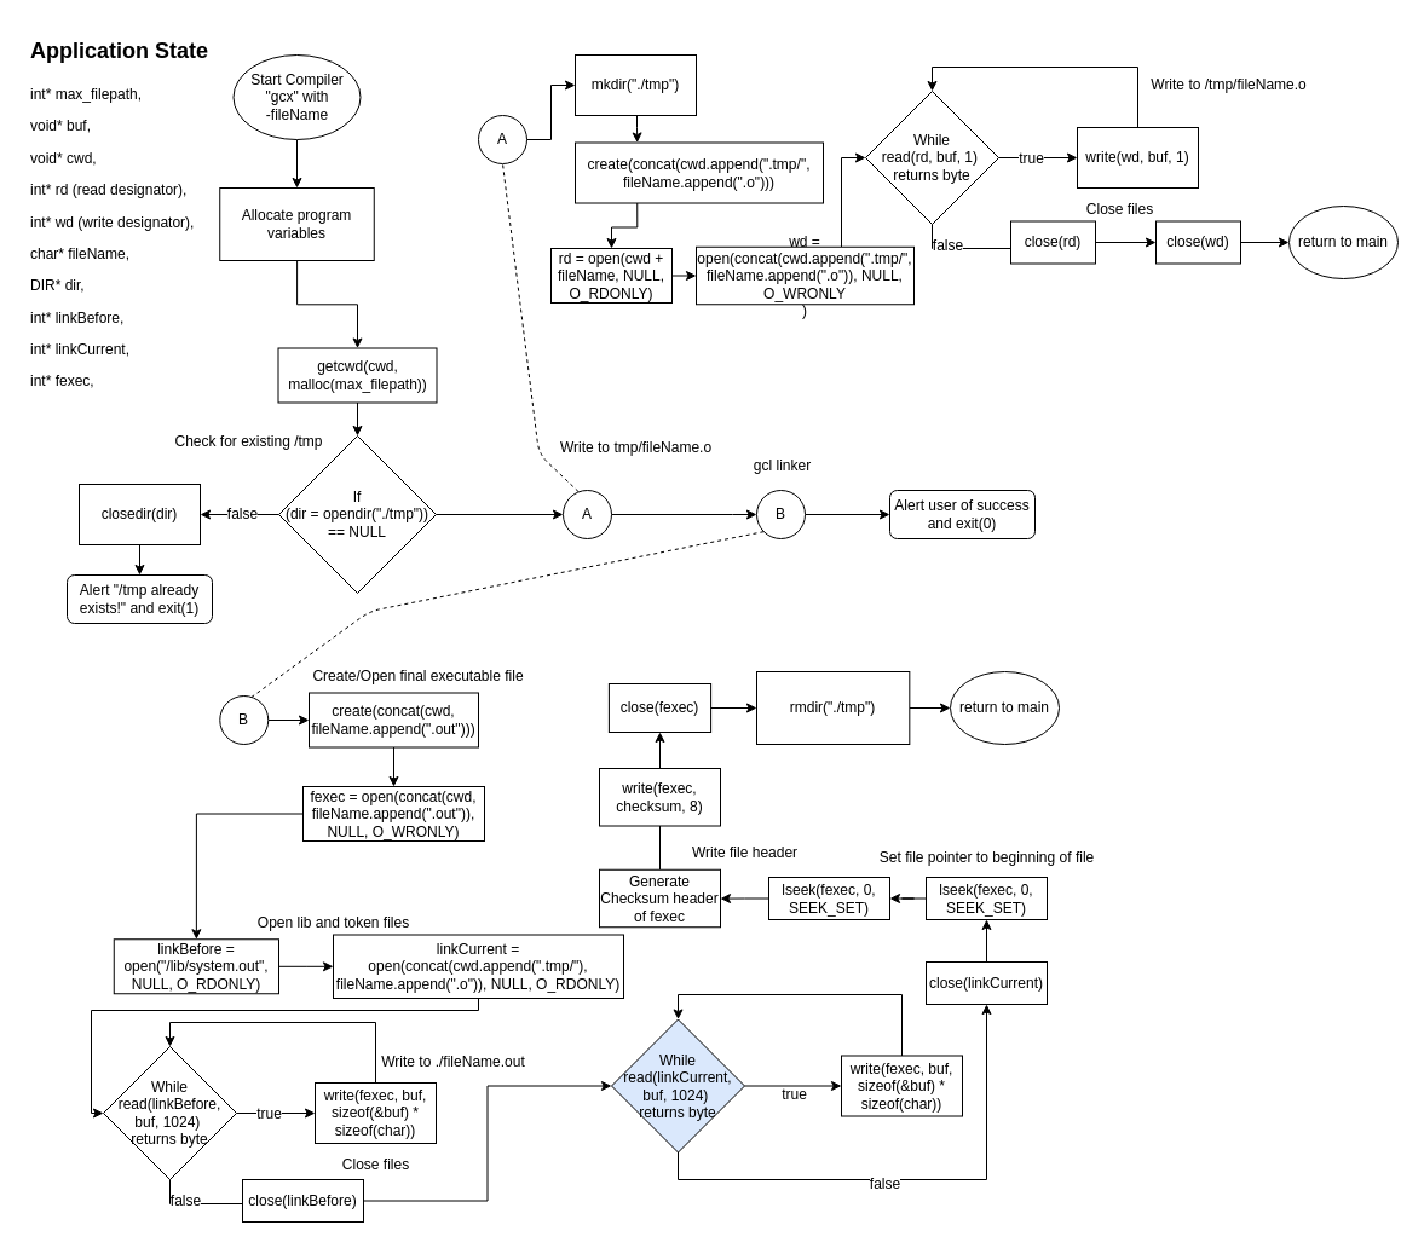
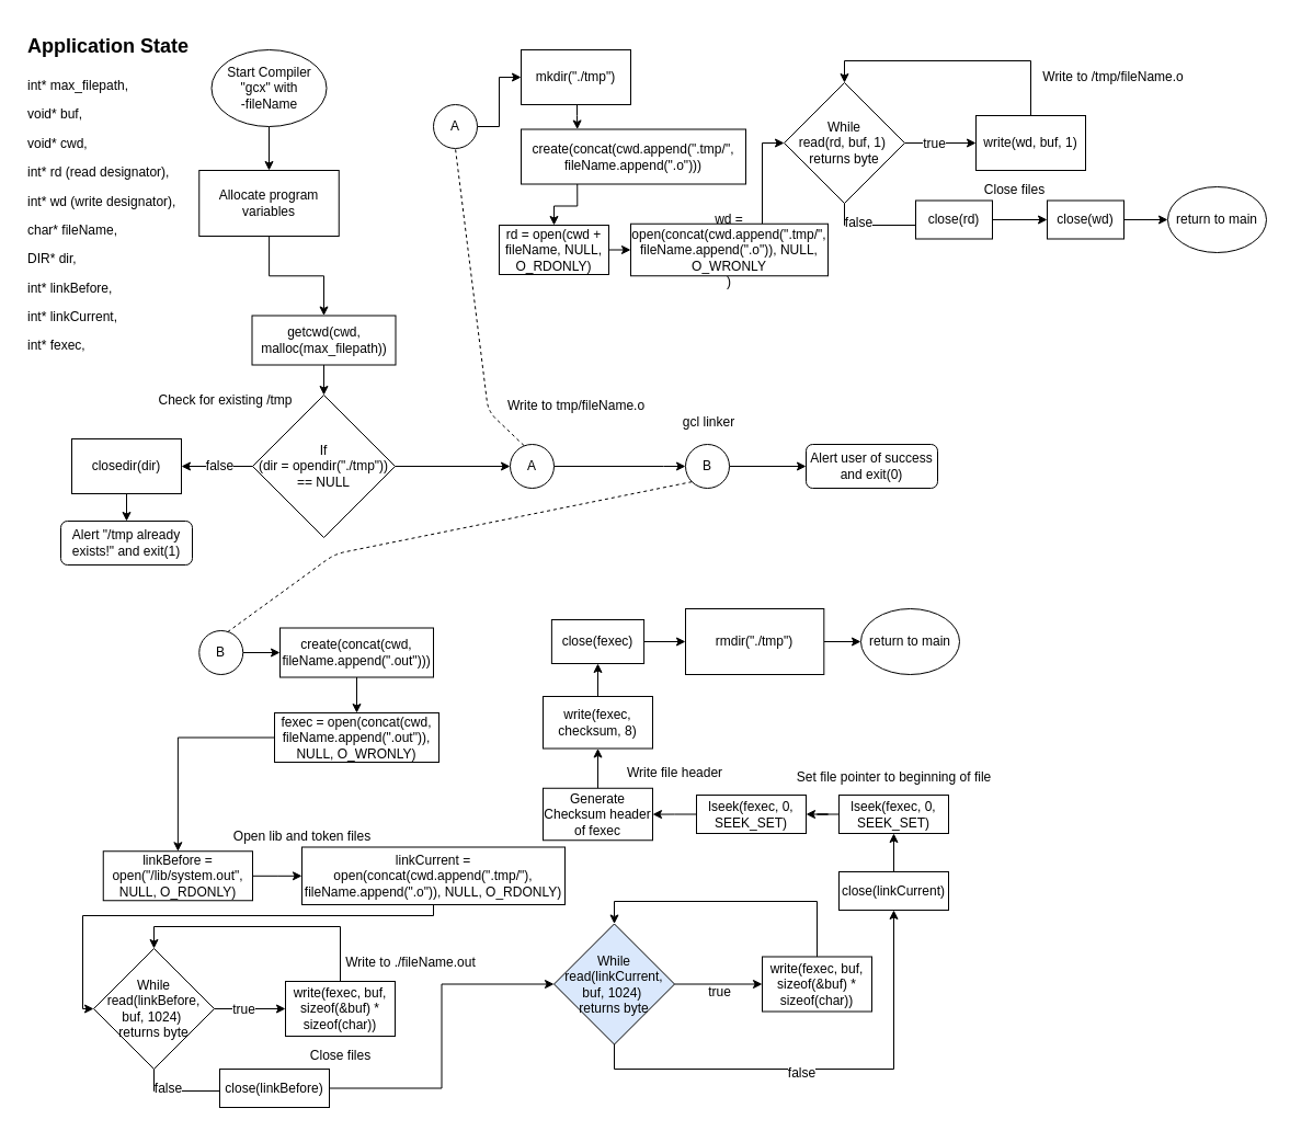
- <mxCell id="85" value="Create/Open final executable file" style="text;html=1;align=center;verticalAlign=middle;resizable=0;points=[];autosize=1;" vertex="1" parent="1"><mxGeometry x="250" y="549.33" width="190" height="20" as="geometry" /></mxCell>
- <mxCell id="72" value="" style="edgeStyle=orthogonalEdgeStyle;rounded=0;orthogonalLoop=1;jettySize=auto;html=1;endArrow=none;" edge="1" parent="1" source="73" target="75"><mxGeometry relative="1" as="geometry" /></mxCell>
+ <mxCell id="72" value="" style="edgeStyle=orthogonalEdgeStyle;rounded=0;orthogonalLoop=1;jettySize=auto;html=1;" edge="1" parent="1" source="73" target="75"><mxGeometry relative="1" as="geometry" /></mxCell>
